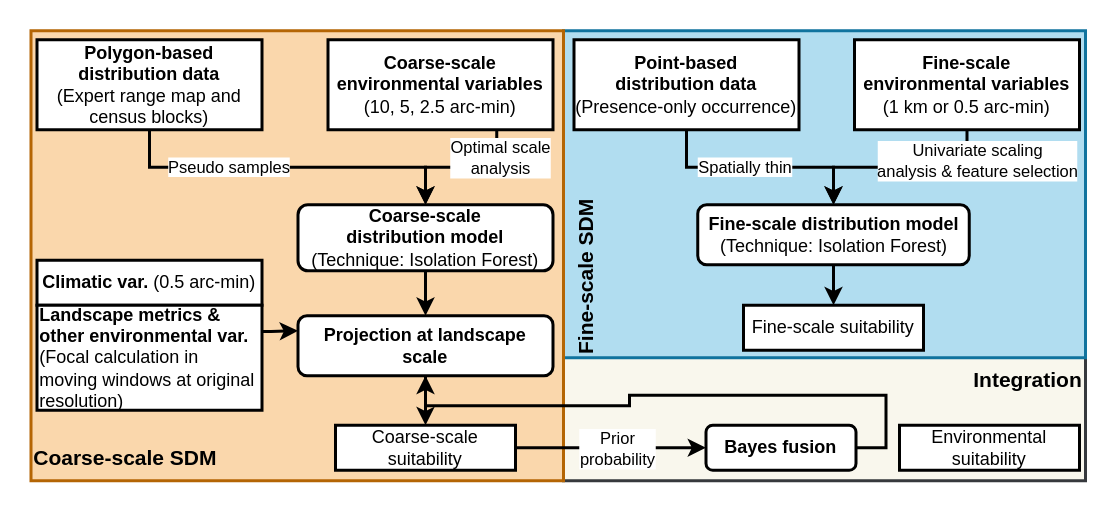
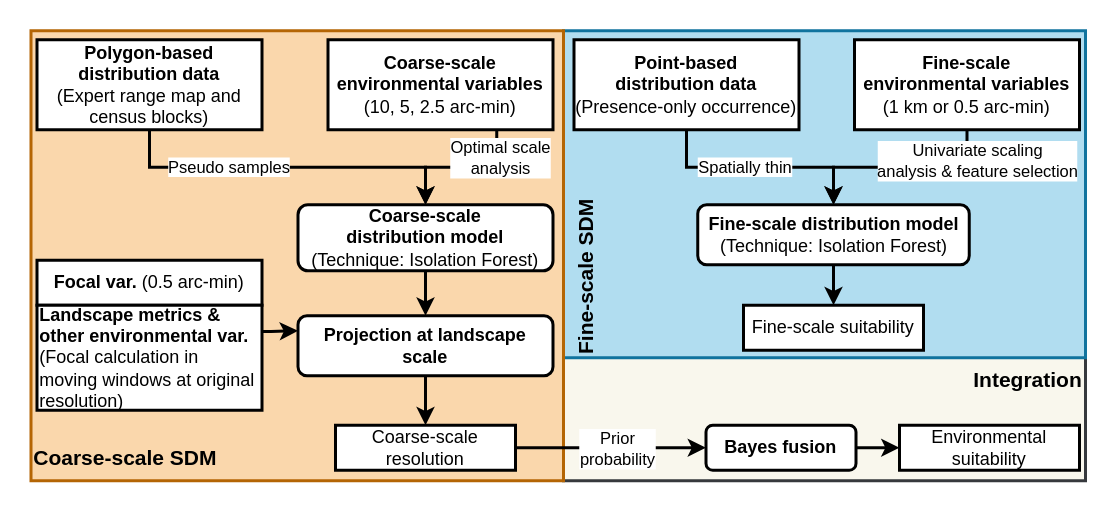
- <mxCell id="33" value="&lt;b&gt;Climatic var.&lt;/b&gt; (0.5 arc-min)" style="rounded=0;whiteSpace=wrap;html=1;strokeWidth=2;fontStyle=0" parent="1" vertex="1"><mxGeometry x="24" y="173" width="150" height="30" as="geometry" /></mxCell>
+ <mxCell id="33" value="&lt;b&gt;Focal var.&lt;/b&gt; (0.5 arc-min)" style="rounded=0;whiteSpace=wrap;html=1;strokeWidth=2;fontStyle=0" parent="1" vertex="1"><mxGeometry x="24" y="173" width="150" height="30" as="geometry" /></mxCell>
- <mxCell id="27" style="edgeStyle=orthogonalEdgeStyle;rounded=0;orthogonalLoop=1;jettySize=auto;html=1;exitX=1;exitY=0.5;exitDx=0;exitDy=0;strokeWidth=2;" parent="1" source="28" target="14" edge="1"><mxGeometry relative="1" as="geometry" /></mxCell>
+ <mxCell id="27" style="edgeStyle=orthogonalEdgeStyle;rounded=0;orthogonalLoop=1;jettySize=auto;html=1;exitX=1;exitY=0.5;exitDx=0;exitDy=0;entryX=0;entryY=0.5;entryDx=0;entryDy=0;strokeWidth=2;" parent="1" source="28" target="29" edge="1"><mxGeometry relative="1" as="geometry" /></mxCell>
- <mxCell id="25" value="Coarse-scale suitability" style="rounded=0;whiteSpace=wrap;html=1;strokeWidth=2;" parent="1" vertex="1"><mxGeometry x="223" y="283" width="120" height="30" as="geometry" /></mxCell>
+ <mxCell id="25" value="Coarse-scale resolution" style="rounded=0;whiteSpace=wrap;html=1;strokeWidth=2;" parent="1" vertex="1"><mxGeometry x="223" y="283" width="120" height="30" as="geometry" /></mxCell>
